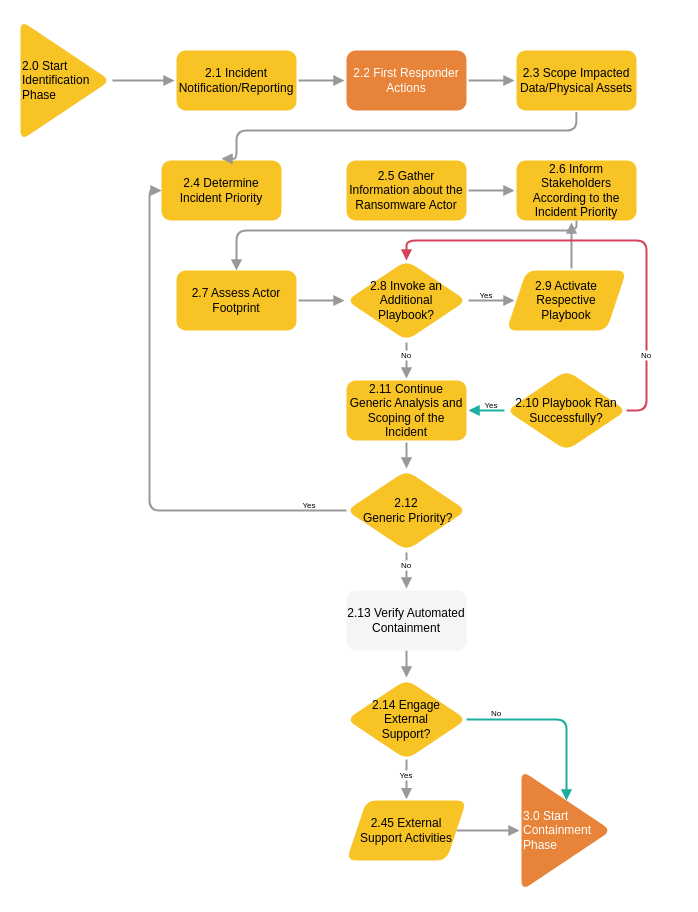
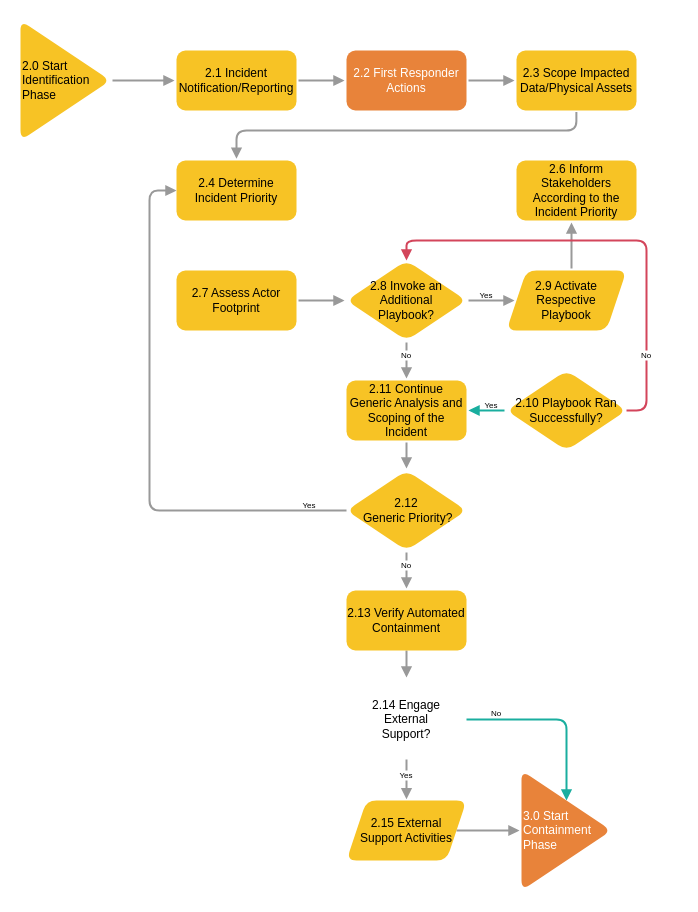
- <mxCell id="4" value="2.4 Determine Incident Priority" style="rounded=1;whiteSpace=wrap;html=1;strokeColor=none;fillColor=#F7C325;labelBackgroundColor=none;labelBorderColor=none;fontColor=default;" parent="1" vertex="1"><mxGeometry x="161" y="160" width="120" height="60" as="geometry" /></mxCell>
+ <mxCell id="4" value="2.4 Determine Incident Priority" style="rounded=1;whiteSpace=wrap;html=1;strokeColor=none;fillColor=#F7C325;labelBackgroundColor=none;labelBorderColor=none;fontColor=default;" parent="1" vertex="1"><mxGeometry x="176" y="160" width="120" height="60" as="geometry" /></mxCell>
- <mxCell id="43" value="2.5 Gather Information about the Ransomware Actor" style="rounded=1;whiteSpace=wrap;html=1;strokeColor=none;fillColor=#F7C325;labelBackgroundColor=none;labelBorderColor=none;fontColor=default;" parent="1" vertex="1"><mxGeometry x="346" y="160" width="120" height="60" as="geometry" /></mxCell>
- <mxCell id="42" value="" style="edgeStyle=orthogonalEdgeStyle;rounded=1;orthogonalLoop=1;jettySize=auto;html=1;endArrow=block;fontSize=8;strokeColor=#999999;fontColor=#000000;strokeWidth=2;startArrow=none;startFill=0;endFill=1;endSize=6;sourcePerimeterSpacing=2;targetPerimeterSpacing=2;" parent="1" source="43" target="44" edge="1"><mxGeometry relative="1" as="geometry" /></mxCell>
- <mxCell id="10" value="" style="edgeStyle=orthogonalEdgeStyle;rounded=1;jumpStyle=none;jumpSize=6;orthogonalLoop=1;jettySize=auto;html=1;strokeColor=#999999;strokeWidth=2;fontSize=8;fontColor=#000000;startArrow=none;startFill=0;endArrow=block;endFill=1;endSize=6;sourcePerimeterSpacing=2;targetPerimeterSpacing=2;exitX=0.5;exitY=1;exitDx=0;exitDy=0;entryX=0.5;entryY=0;entryDx=0;entryDy=0;" parent="1" source="44" target="9" edge="1"><mxGeometry relative="1" as="geometry"><Array as="points"><mxPoint x="576" y="230" /><mxPoint x="236" y="230" /></Array></mxGeometry></mxCell>
- <mxCell id="12" value="2.13 Verify Automated Containment" style="rounded=1;whiteSpace=wrap;html=1;strokeColor=none;fillColor=#f5f5f5;labelBackgroundColor=none;labelBorderColor=none;fontColor=default;" parent="1" vertex="1"><mxGeometry x="346" y="590" width="120" height="60" as="geometry" /></mxCell>
+ <mxCell id="12" value="2.13 Verify Automated Containment" style="rounded=1;whiteSpace=wrap;html=1;strokeColor=none;fillColor=#F7C325;labelBackgroundColor=none;labelBorderColor=none;fontColor=default;" parent="1" vertex="1"><mxGeometry x="346" y="590" width="120" height="60" as="geometry" /></mxCell>
- <mxCell id="32" value="2.14 Engage &lt;br&gt;External &lt;br&gt;Support?" style="rhombus;whiteSpace=wrap;html=1;rounded=1;labelBackgroundColor=none;labelBorderColor=none;strokeColor=none;fontColor=default;fillColor=#F7C325;" parent="1" vertex="1"><mxGeometry x="346" y="679" width="120" height="80" as="geometry" /></mxCell>
+ <mxCell id="32" value="2.14 Engage &lt;br&gt;External &lt;br&gt;Support?" style="rhombus;whiteSpace=wrap;html=1;rounded=1;labelBackgroundColor=none;labelBorderColor=none;strokeColor=none;fontColor=default;fillColor=#ffffff;" parent="1" vertex="1"><mxGeometry x="346" y="679" width="120" height="80" as="geometry" /></mxCell>
- <mxCell id="7" value="2.45 External &lt;br&gt;Support Activities" style="shape=parallelogram;perimeter=parallelogramPerimeter;whiteSpace=wrap;html=1;fixedSize=1;rounded=1;labelBackgroundColor=none;labelBorderColor=none;strokeColor=none;fontSize=12;fontColor=default;fillColor=#F7C325;" parent="1" vertex="1"><mxGeometry x="346" y="800" width="120" height="60" as="geometry" /></mxCell>
+ <mxCell id="7" value="2.15 External &lt;br&gt;Support Activities" style="shape=parallelogram;perimeter=parallelogramPerimeter;whiteSpace=wrap;html=1;fixedSize=1;rounded=1;labelBackgroundColor=none;labelBorderColor=none;strokeColor=none;fontSize=12;fontColor=default;fillColor=#F7C325;" parent="1" vertex="1"><mxGeometry x="346" y="800" width="120" height="60" as="geometry" /></mxCell>
